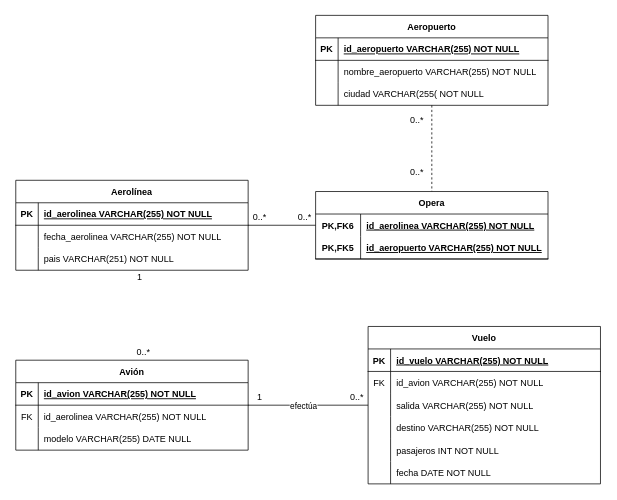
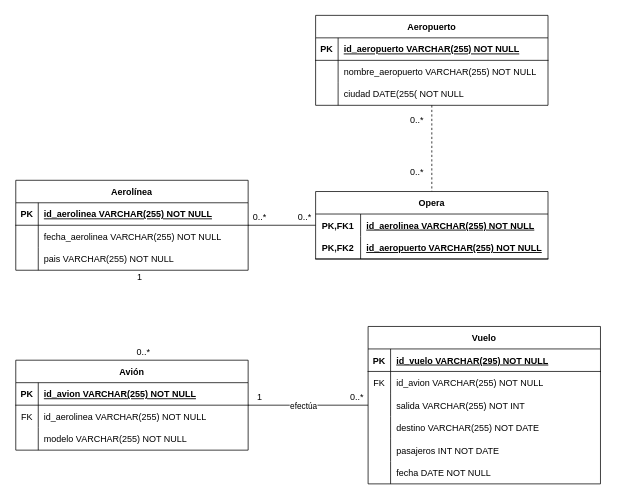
- <mxCell id="12" value="ciudad VARCHAR(255( NOT NULL" style="shape=partialRectangle;connectable=0;fillColor=none;top=0;left=0;bottom=0;right=0;align=left;spacingLeft=6;overflow=hidden;" vertex="1" parent="10"><mxGeometry x="30" width="280" height="30" as="geometry"><mxRectangle width="280" height="30" as="alternateBounds" /></mxGeometry></mxCell>
+ <mxCell id="12" value="ciudad DATE(255( NOT NULL" style="shape=partialRectangle;connectable=0;fillColor=none;top=0;left=0;bottom=0;right=0;align=left;spacingLeft=6;overflow=hidden;" vertex="1" parent="10"><mxGeometry x="30" width="280" height="30" as="geometry"><mxRectangle width="280" height="30" as="alternateBounds" /></mxGeometry></mxCell>
- <mxCell id="38" value="PK,FK6" style="shape=partialRectangle;connectable=0;fillColor=none;top=0;left=0;bottom=0;right=0;fontStyle=1;overflow=hidden;" vertex="1" parent="37"><mxGeometry width="60" height="30" as="geometry"><mxRectangle width="60" height="30" as="alternateBounds" /></mxGeometry></mxCell>
+ <mxCell id="38" value="PK,FK1" style="shape=partialRectangle;connectable=0;fillColor=none;top=0;left=0;bottom=0;right=0;fontStyle=1;overflow=hidden;" vertex="1" parent="37"><mxGeometry width="60" height="30" as="geometry"><mxRectangle width="60" height="30" as="alternateBounds" /></mxGeometry></mxCell>
- <mxCell id="41" value="PK,FK5" style="shape=partialRectangle;connectable=0;fillColor=none;top=0;left=0;bottom=0;right=0;fontStyle=1;overflow=hidden;" vertex="1" parent="40"><mxGeometry width="60" height="30" as="geometry"><mxRectangle width="60" height="30" as="alternateBounds" /></mxGeometry></mxCell>
+ <mxCell id="41" value="PK,FK2" style="shape=partialRectangle;connectable=0;fillColor=none;top=0;left=0;bottom=0;right=0;fontStyle=1;overflow=hidden;" vertex="1" parent="40"><mxGeometry width="60" height="30" as="geometry"><mxRectangle width="60" height="30" as="alternateBounds" /></mxGeometry></mxCell>
- <mxCell id="23" value="pais VARCHAR(251) NOT NULL" style="shape=partialRectangle;connectable=0;fillColor=none;top=0;left=0;bottom=0;right=0;align=left;spacingLeft=6;overflow=hidden;" vertex="1" parent="21"><mxGeometry x="30" width="280" height="30" as="geometry"><mxRectangle width="280" height="30" as="alternateBounds" /></mxGeometry></mxCell>
+ <mxCell id="23" value="pais VARCHAR(255) NOT NULL" style="shape=partialRectangle;connectable=0;fillColor=none;top=0;left=0;bottom=0;right=0;align=left;spacingLeft=6;overflow=hidden;" vertex="1" parent="21"><mxGeometry x="30" width="280" height="30" as="geometry"><mxRectangle width="280" height="30" as="alternateBounds" /></mxGeometry></mxCell>
- <mxCell id="46" value="id_vuelo VARCHAR(255) NOT NULL" style="shape=partialRectangle;connectable=0;fillColor=none;top=0;left=0;bottom=0;right=0;align=left;spacingLeft=6;fontStyle=5;overflow=hidden;" vertex="1" parent="44"><mxGeometry x="30" width="280" height="30" as="geometry"><mxRectangle width="280" height="30" as="alternateBounds" /></mxGeometry></mxCell>
+ <mxCell id="46" value="id_vuelo VARCHAR(295) NOT NULL" style="shape=partialRectangle;connectable=0;fillColor=none;top=0;left=0;bottom=0;right=0;align=left;spacingLeft=6;fontStyle=5;overflow=hidden;" vertex="1" parent="44"><mxGeometry x="30" width="280" height="30" as="geometry"><mxRectangle width="280" height="30" as="alternateBounds" /></mxGeometry></mxCell>
- <mxCell id="52" value="salida VARCHAR(255) NOT NULL" style="shape=partialRectangle;connectable=0;fillColor=none;top=0;left=0;bottom=0;right=0;align=left;spacingLeft=6;overflow=hidden;" vertex="1" parent="50"><mxGeometry x="30" width="280" height="30" as="geometry"><mxRectangle width="280" height="30" as="alternateBounds" /></mxGeometry></mxCell>
+ <mxCell id="52" value="salida VARCHAR(255) NOT INT" style="shape=partialRectangle;connectable=0;fillColor=none;top=0;left=0;bottom=0;right=0;align=left;spacingLeft=6;overflow=hidden;" vertex="1" parent="50"><mxGeometry x="30" width="280" height="30" as="geometry"><mxRectangle width="280" height="30" as="alternateBounds" /></mxGeometry></mxCell>
- <mxCell id="55" value="destino VARCHAR(255) NOT NULL" style="shape=partialRectangle;connectable=0;fillColor=none;top=0;left=0;bottom=0;right=0;align=left;spacingLeft=6;overflow=hidden;" vertex="1" parent="53"><mxGeometry x="30" width="280" height="30" as="geometry"><mxRectangle width="280" height="30" as="alternateBounds" /></mxGeometry></mxCell>
+ <mxCell id="55" value="destino VARCHAR(255) NOT DATE" style="shape=partialRectangle;connectable=0;fillColor=none;top=0;left=0;bottom=0;right=0;align=left;spacingLeft=6;overflow=hidden;" vertex="1" parent="53"><mxGeometry x="30" width="280" height="30" as="geometry"><mxRectangle width="280" height="30" as="alternateBounds" /></mxGeometry></mxCell>
- <mxCell id="35" value="modelo VARCHAR(255) DATE NULL" style="shape=partialRectangle;connectable=0;fillColor=none;top=0;left=0;bottom=0;right=0;align=left;spacingLeft=6;overflow=hidden;" vertex="1" parent="33"><mxGeometry x="30" width="280" height="30" as="geometry"><mxRectangle width="280" height="30" as="alternateBounds" /></mxGeometry></mxCell>
+ <mxCell id="35" value="modelo VARCHAR(255) NOT NULL" style="shape=partialRectangle;connectable=0;fillColor=none;top=0;left=0;bottom=0;right=0;align=left;spacingLeft=6;overflow=hidden;" vertex="1" parent="33"><mxGeometry x="30" width="280" height="30" as="geometry"><mxRectangle width="280" height="30" as="alternateBounds" /></mxGeometry></mxCell>
- <mxCell id="58" value="pasajeros INT NOT NULL" style="shape=partialRectangle;connectable=0;fillColor=none;top=0;left=0;bottom=0;right=0;align=left;spacingLeft=6;overflow=hidden;" vertex="1" parent="56"><mxGeometry x="30" width="280" height="30" as="geometry"><mxRectangle width="280" height="30" as="alternateBounds" /></mxGeometry></mxCell>
+ <mxCell id="58" value="pasajeros INT NOT DATE" style="shape=partialRectangle;connectable=0;fillColor=none;top=0;left=0;bottom=0;right=0;align=left;spacingLeft=6;overflow=hidden;" vertex="1" parent="56"><mxGeometry x="30" width="280" height="30" as="geometry"><mxRectangle width="280" height="30" as="alternateBounds" /></mxGeometry></mxCell>
